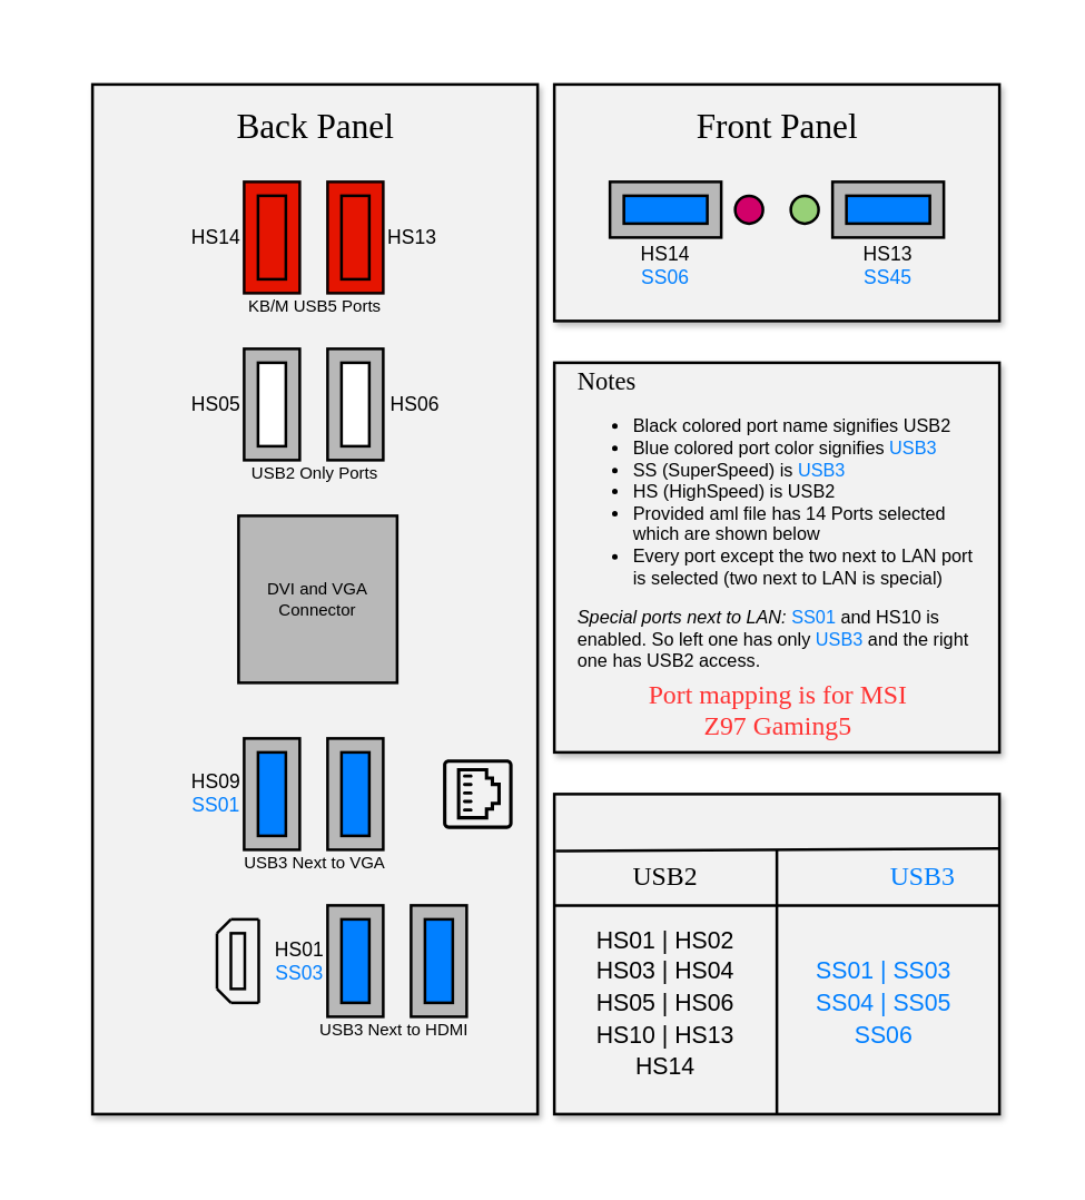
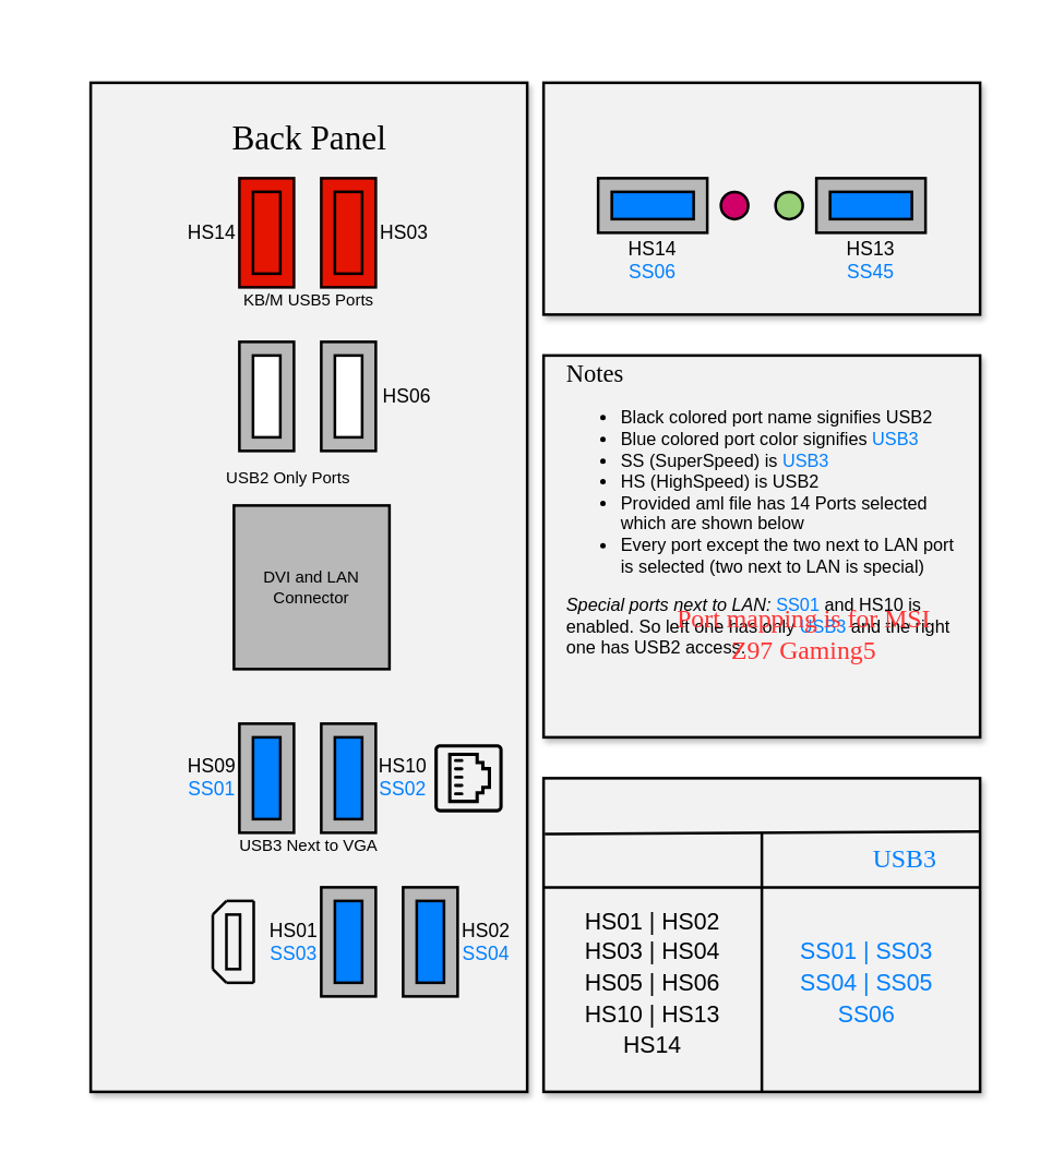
- <mxCell id="43" value="&lt;font style=&quot;font-size: 25px&quot;&gt;Back Panel&lt;/font&gt;" style="text;html=1;strokeColor=none;fillColor=none;align=center;verticalAlign=middle;whiteSpace=wrap;rounded=0;fontFamily=Comic Sans MS;" vertex="1" parent="1"><mxGeometry x="142.5" y="70" width="167" height="40" as="geometry" /></mxCell>
+ <mxCell id="43" value="&lt;font style=&quot;font-size: 25px&quot;&gt;Back Panel&lt;/font&gt;" style="text;html=1;strokeColor=none;fillColor=none;align=center;verticalAlign=middle;whiteSpace=wrap;rounded=0;fontFamily=Comic Sans MS;" vertex="1" parent="1"><mxGeometry x="142.5" y="80" width="167" height="40" as="geometry" /></mxCell>
- <mxCell id="52" value="&lt;font style=&quot;font-size: 25px&quot;&gt;Front Panel&lt;/font&gt;" style="text;html=1;strokeColor=none;fillColor=none;align=center;verticalAlign=middle;whiteSpace=wrap;rounded=0;fontFamily=Comic Sans MS;" vertex="1" parent="1"><mxGeometry x="474.5" y="70" width="167" height="40" as="geometry" /></mxCell>
- <mxCell id="35" value="&lt;font style=&quot;font-size: 14px&quot;&gt;HS13&lt;/font&gt;" style="text;html=1;strokeColor=none;fillColor=none;align=center;verticalAlign=middle;whiteSpace=wrap;rounded=0;fontFamily=Helvetica;" vertex="1" parent="1"><mxGeometry x="276" y="160" width="40" height="20" as="geometry" /></mxCell>
+ <mxCell id="35" value="&lt;font style=&quot;font-size: 14px&quot;&gt;HS03&lt;/font&gt;" style="text;html=1;strokeColor=none;fillColor=none;align=center;verticalAlign=middle;whiteSpace=wrap;rounded=0;fontFamily=Helvetica;" vertex="1" parent="1"><mxGeometry x="276" y="160" width="40" height="20" as="geometry" /></mxCell>
- <mxCell id="37" value="&lt;font style=&quot;font-size: 14px&quot;&gt;HS05&lt;/font&gt;" style="text;html=1;strokeColor=none;fillColor=none;align=center;verticalAlign=middle;whiteSpace=wrap;rounded=0;fontFamily=Helvetica;" vertex="1" parent="1"><mxGeometry x="135" y="280" width="40" height="20" as="geometry" /></mxCell>
- <mxCell id="14" value="USB2 Only Ports" style="text;html=1;strokeColor=none;fillColor=none;align=center;verticalAlign=middle;whiteSpace=wrap;rounded=0;" vertex="1" parent="1"><mxGeometry x="171" y="330" width="110" height="20" as="geometry" /></mxCell>
+ <mxCell id="14" value="USB2 Only Ports" style="text;html=1;strokeColor=none;fillColor=none;align=center;verticalAlign=middle;whiteSpace=wrap;rounded=0;" vertex="1" parent="1"><mxGeometry x="156" y="340" width="110" height="20" as="geometry" /></mxCell>
- <mxCell id="16" value="DVI and VGA&lt;br&gt;Connector" style="text;html=1;strokeColor=none;fillColor=none;align=center;verticalAlign=middle;whiteSpace=wrap;rounded=0;" vertex="1" parent="1"><mxGeometry x="168" y="395" width="120" height="70" as="geometry" /></mxCell>
+ <mxCell id="16" value="DVI and LAN&lt;br&gt;Connector" style="text;html=1;strokeColor=none;fillColor=none;align=center;verticalAlign=middle;whiteSpace=wrap;rounded=0;" vertex="1" parent="1"><mxGeometry x="168" y="395" width="120" height="70" as="geometry" /></mxCell>
- <mxCell id="55" value="&lt;font style=&quot;font-size: 19px;&quot;&gt;Port mapping is for MSI Z97 Gaming5&lt;/font&gt;" style="text;html=1;strokeColor=none;fillColor=none;align=center;verticalAlign=middle;whiteSpace=wrap;rounded=0;fontFamily=Comic Sans MS;fontSize=19;fontColor=#FF3333;" vertex="1" parent="1"><mxGeometry x="460" y="500" width="198" height="20" as="geometry" /></mxCell>
+ <mxCell id="55" value="&lt;font style=&quot;font-size: 19px;&quot;&gt;Port mapping is for MSI Z97 Gaming5&lt;/font&gt;" style="text;html=1;strokeColor=none;fillColor=none;align=center;verticalAlign=middle;whiteSpace=wrap;rounded=0;fontFamily=Comic Sans MS;fontSize=19;fontColor=#FF3333;" vertex="1" parent="1"><mxGeometry x="490" y="455" width="198" height="20" as="geometry" /></mxCell>
+ <mxCell id="40" value="&lt;font style=&quot;font-size: 14px&quot;&gt;HS10&lt;br&gt;&lt;font color=&quot;#007fff&quot;&gt;SS02&lt;/font&gt;&lt;br&gt;&lt;/font&gt;" style="text;html=1;strokeColor=none;fillColor=none;align=center;verticalAlign=middle;whiteSpace=wrap;rounded=0;fontFamily=Helvetica;" vertex="1" parent="1"><mxGeometry x="275" y="559" width="40" height="20" as="geometry" /></mxCell>
- <mxCell id="60" value="&lt;font color=&quot;#000000&quot;&gt;USB2&lt;/font&gt;" style="text;html=1;strokeColor=none;fillColor=none;align=center;verticalAlign=middle;whiteSpace=wrap;rounded=0;fontFamily=Comic Sans MS;fontSize=19;fontColor=#FF3333;" vertex="1" parent="1"><mxGeometry x="458" y="620" width="40" height="20" as="geometry" /></mxCell>
+ <mxCell id="42" value="&lt;font style=&quot;font-size: 14px&quot;&gt;HS02&lt;br&gt;&lt;font color=&quot;#007fff&quot;&gt;SS04&lt;/font&gt;&lt;br&gt;&lt;/font&gt;" style="text;html=1;strokeColor=none;fillColor=none;align=center;verticalAlign=middle;whiteSpace=wrap;rounded=0;fontFamily=Helvetica;" vertex="1" parent="1"><mxGeometry x="336" y="680" width="40" height="20" as="geometry" /></mxCell>
- <mxCell id="34" value="USB3 Next to HDMI" style="text;html=1;strokeColor=none;fillColor=none;align=center;verticalAlign=middle;whiteSpace=wrap;rounded=0;" vertex="1" parent="1"><mxGeometry x="228" y="730" width="110" height="20" as="geometry" /></mxCell>
